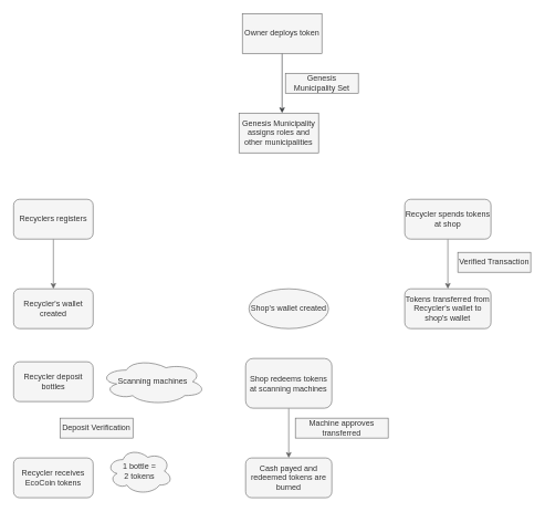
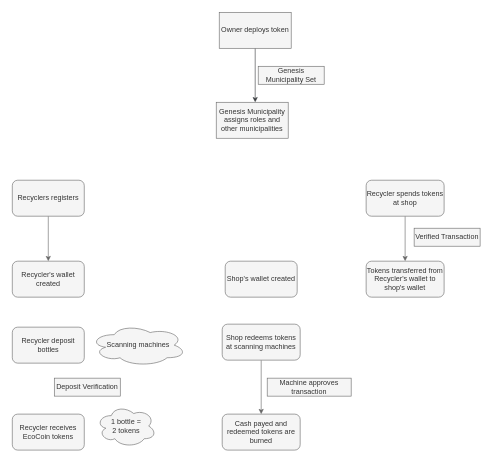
- <mxCell id="16" value="Shop's wallet created" style="ellipse;whiteSpace=wrap;html=1;fillColor=#f5f5f5;fontColor=#333333;strokeColor=#666666;" parent="1" vertex="1"><mxGeometry x="375" y="435" width="120" height="60" as="geometry" /></mxCell>
+ <mxCell id="16" value="Shop's wallet created" style="whiteSpace=wrap;html=1;rounded=1;fillColor=#f5f5f5;fontColor=#333333;strokeColor=#666666;" parent="1" vertex="1"><mxGeometry x="375" y="435" width="120" height="60" as="geometry" /></mxCell>
- <mxCell id="8" value="Shop redeems tokens at scanning machines" style="whiteSpace=wrap;html=1;rounded=1;fillColor=#f5f5f5;fontColor=#333333;strokeColor=#666666;" parent="1" vertex="1"><mxGeometry x="370" y="540" width="130" height="75" as="geometry" /></mxCell>
+ <mxCell id="8" value="Shop redeems tokens at scanning machines" style="whiteSpace=wrap;html=1;rounded=1;fillColor=#f5f5f5;fontColor=#333333;strokeColor=#666666;" parent="1" vertex="1"><mxGeometry x="370" y="540" width="130" height="60" as="geometry" /></mxCell>
- <mxCell id="17" value="Machine approves transferred" style="text;html=1;strokeColor=#666666;fillColor=#f5f5f5;align=center;verticalAlign=middle;whiteSpace=wrap;rounded=0;fontColor=#333333;" parent="1" vertex="1"><mxGeometry x="445" y="630" width="140" height="30" as="geometry" /></mxCell>
+ <mxCell id="17" value="Machine approves transaction" style="text;html=1;strokeColor=#666666;fillColor=#f5f5f5;align=center;verticalAlign=middle;whiteSpace=wrap;rounded=0;fontColor=#333333;" parent="1" vertex="1"><mxGeometry x="445" y="630" width="140" height="30" as="geometry" /></mxCell>
